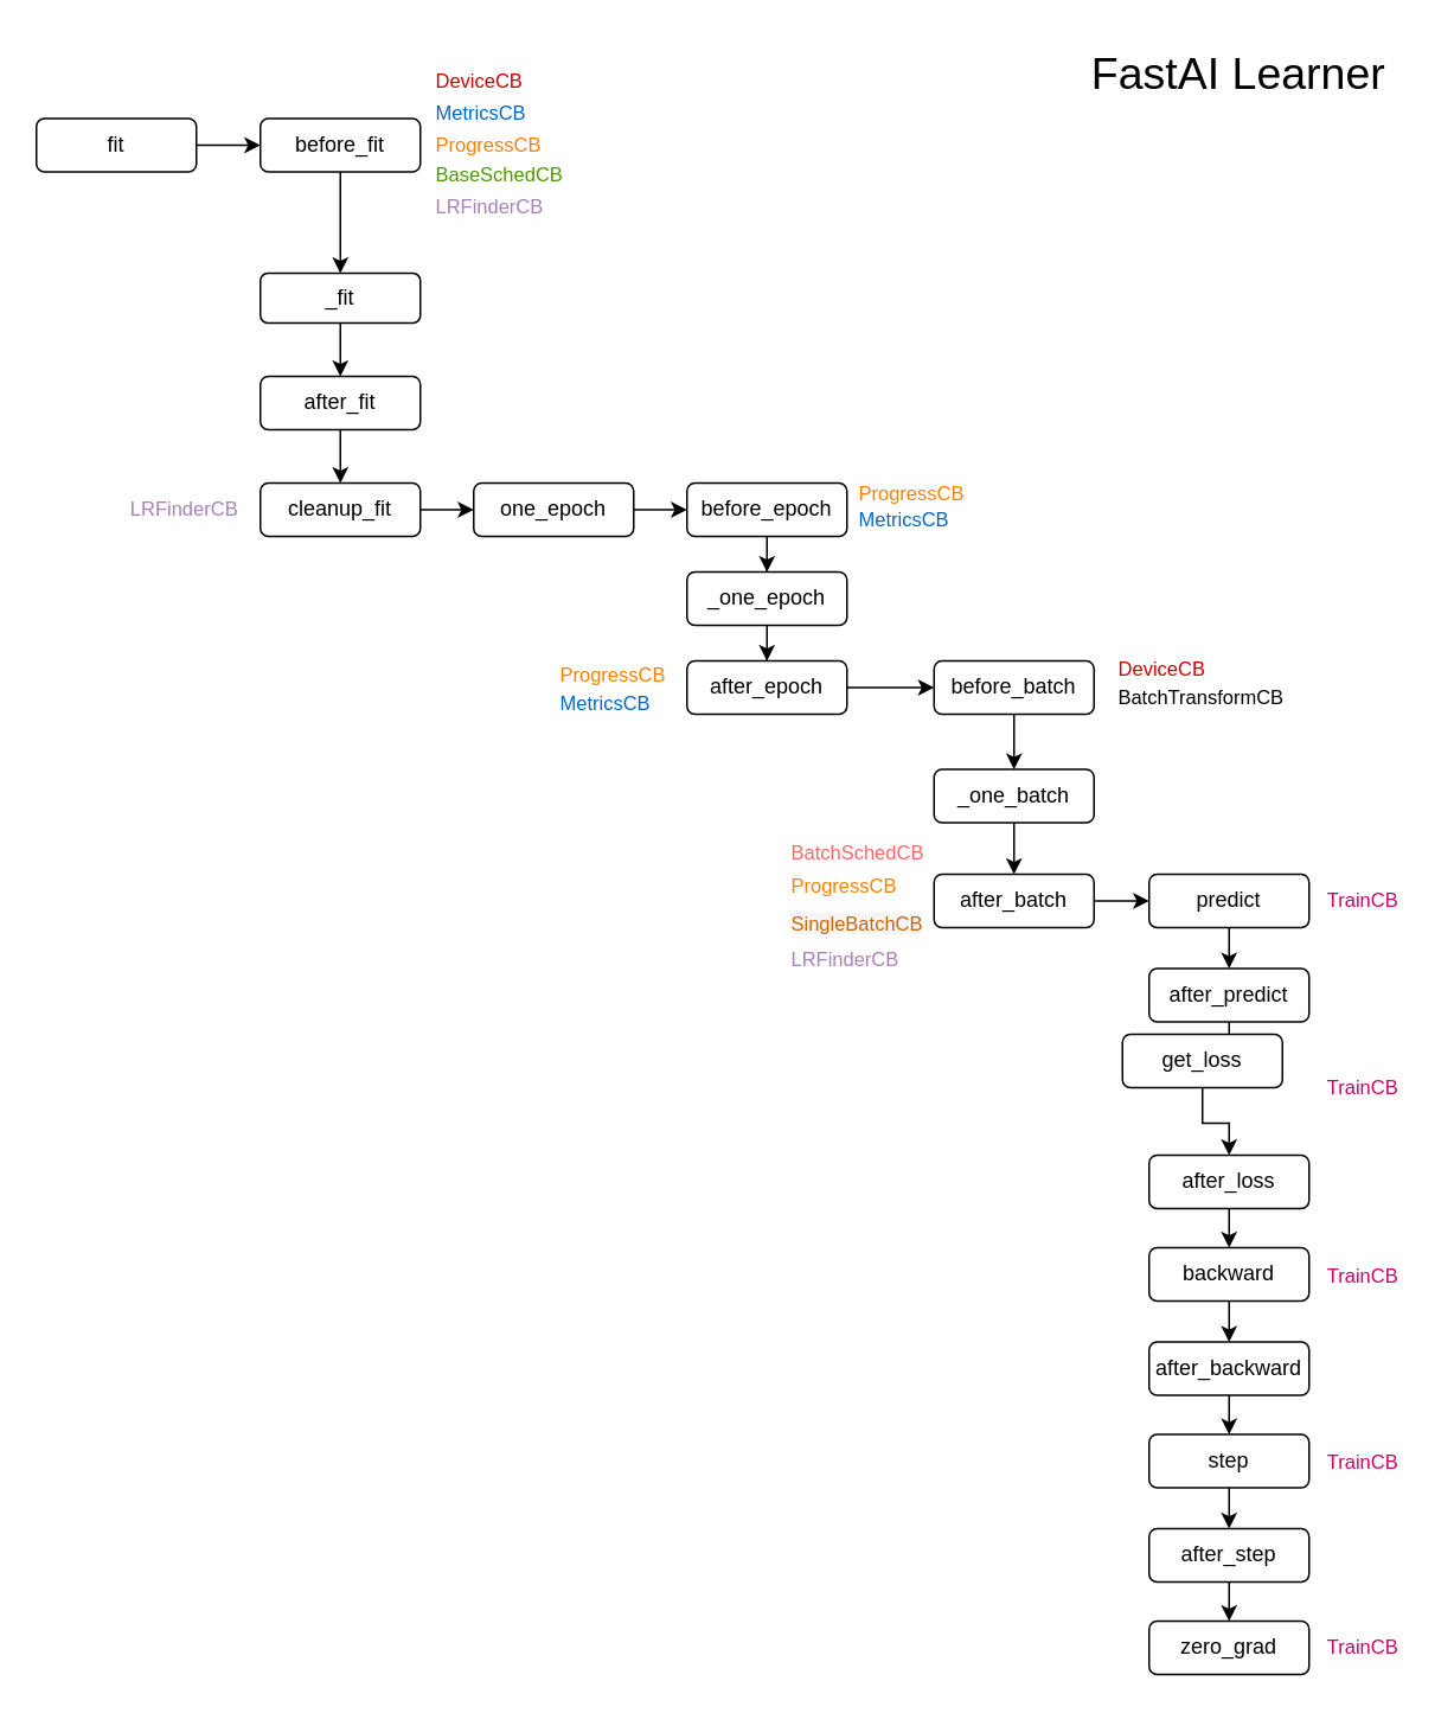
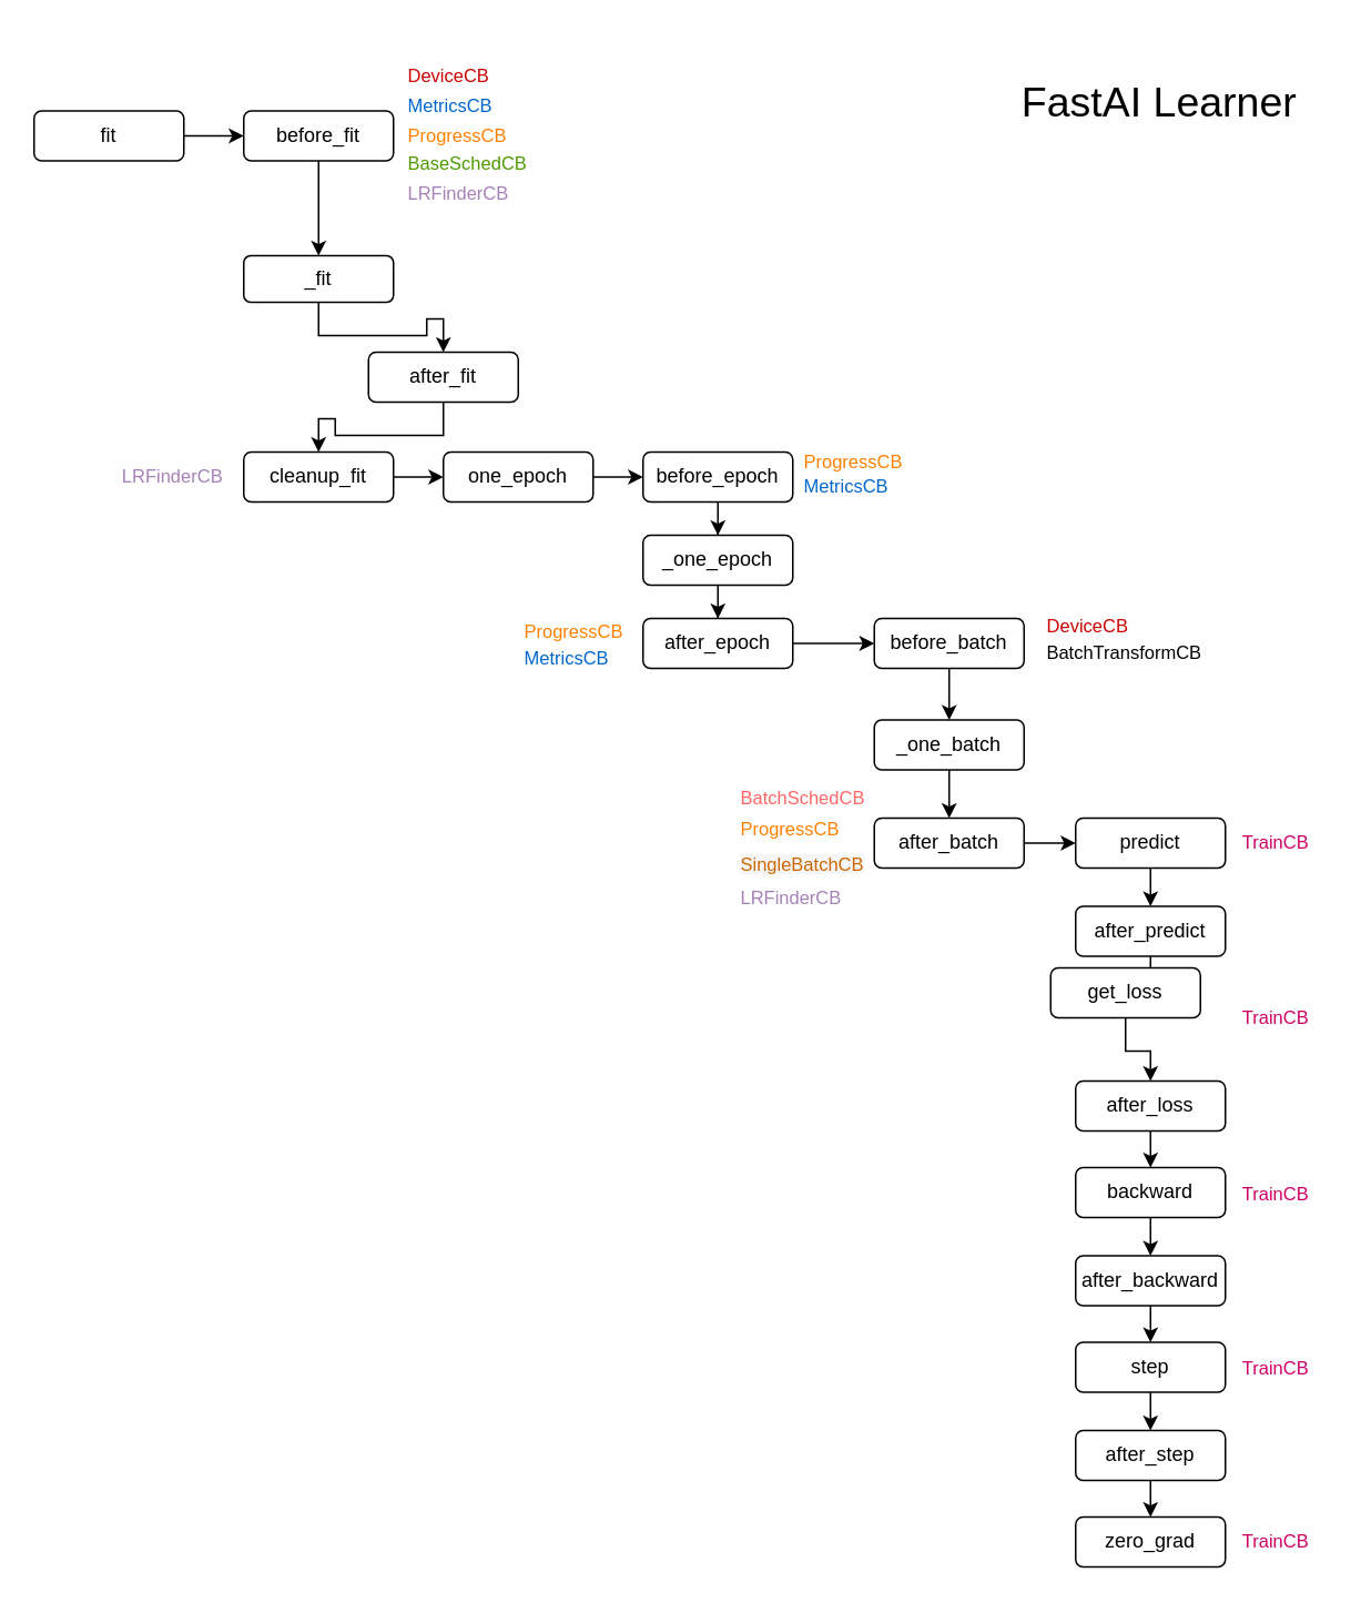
- <mxCell id="64" value="&lt;font color=&quot;#000000&quot; style=&quot;font-size: 25px;&quot;&gt;FastAI Learner&lt;/font&gt;" style="text;html=1;align=center;verticalAlign=middle;resizable=0;points=[];autosize=1;strokeColor=none;fillColor=none;fontSize=11;fontColor=#CC0066;" vertex="1" parent="1"><mxGeometry x="601" y="20" width="190" height="40" as="geometry" /></mxCell>
+ <mxCell id="64" value="&lt;font color=&quot;#000000&quot; style=&quot;font-size: 25px;&quot;&gt;FastAI Learner&lt;/font&gt;" style="text;html=1;align=center;verticalAlign=middle;resizable=0;points=[];autosize=1;strokeColor=none;fillColor=none;fontSize=11;fontColor=#CC0066;" vertex="1" parent="1"><mxGeometry x="601" y="40" width="190" height="40" as="geometry" /></mxCell>
- <mxCell id="9" value="after_fit" style="rounded=1;whiteSpace=wrap;html=1;" vertex="1" parent="1"><mxGeometry x="146" y="211" width="90" height="30" as="geometry" /></mxCell>
+ <mxCell id="9" value="after_fit" style="rounded=1;whiteSpace=wrap;html=1;" vertex="1" parent="1"><mxGeometry x="221" y="211" width="90" height="30" as="geometry" /></mxCell>
